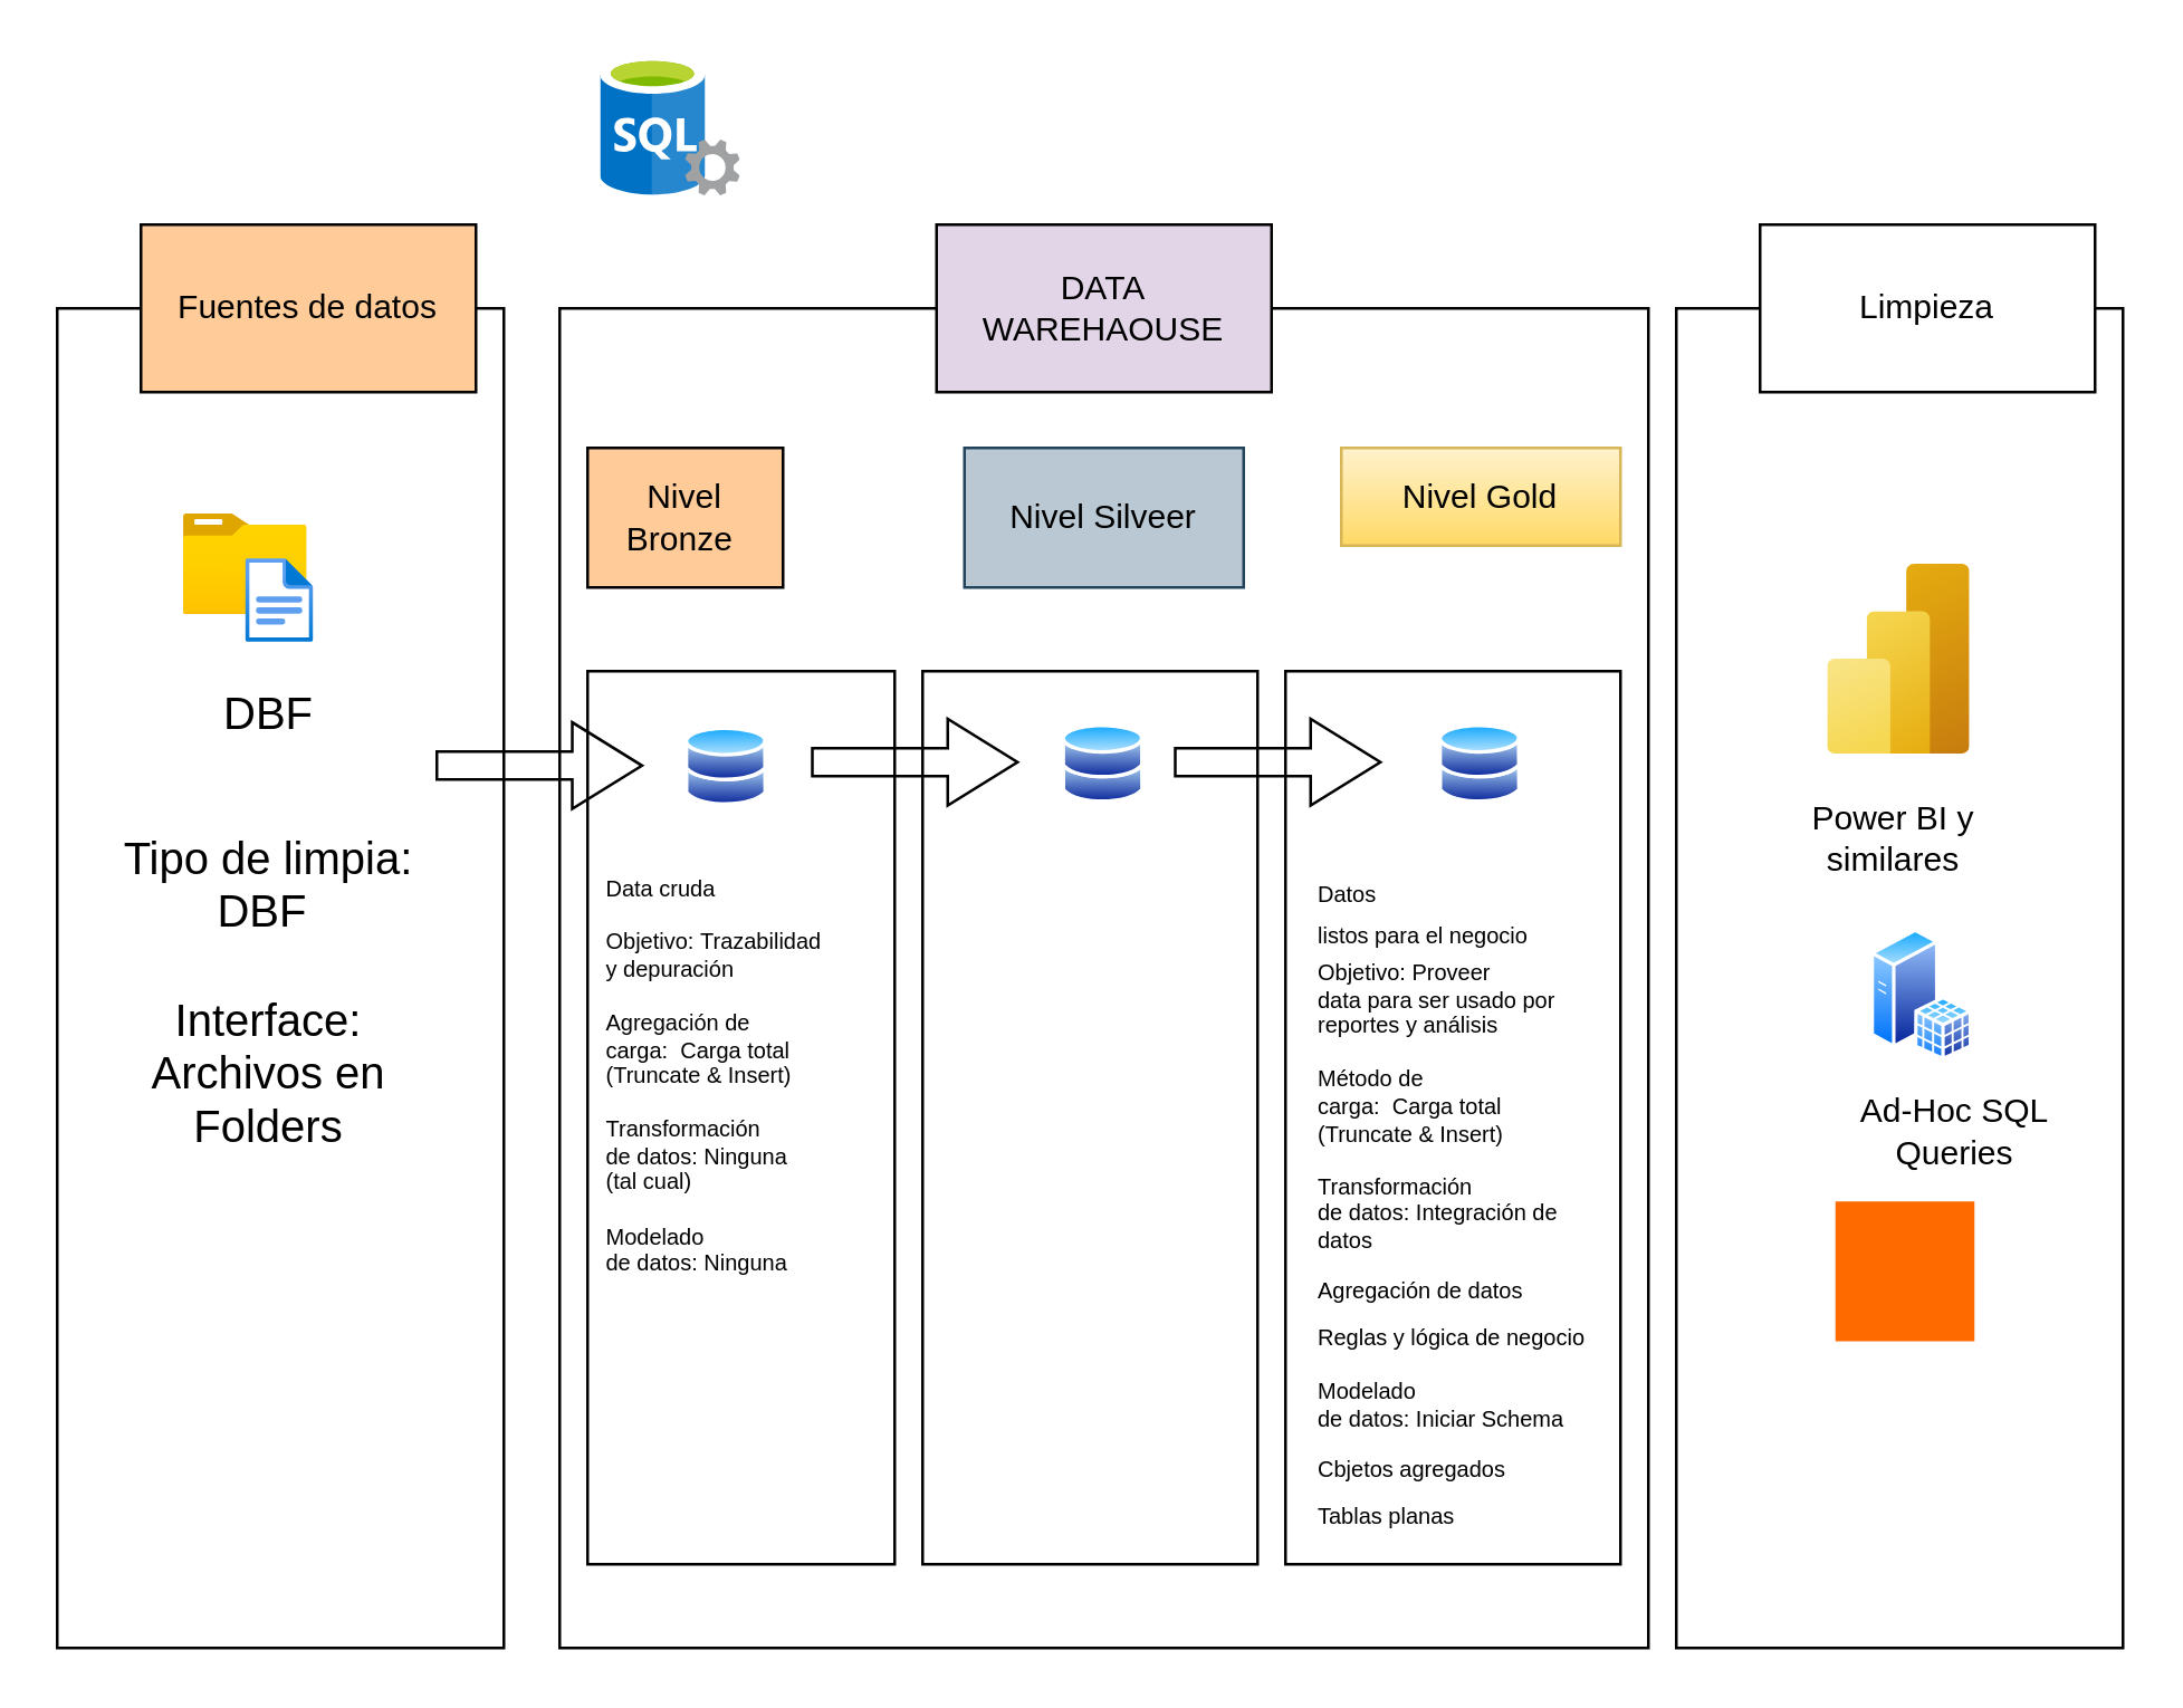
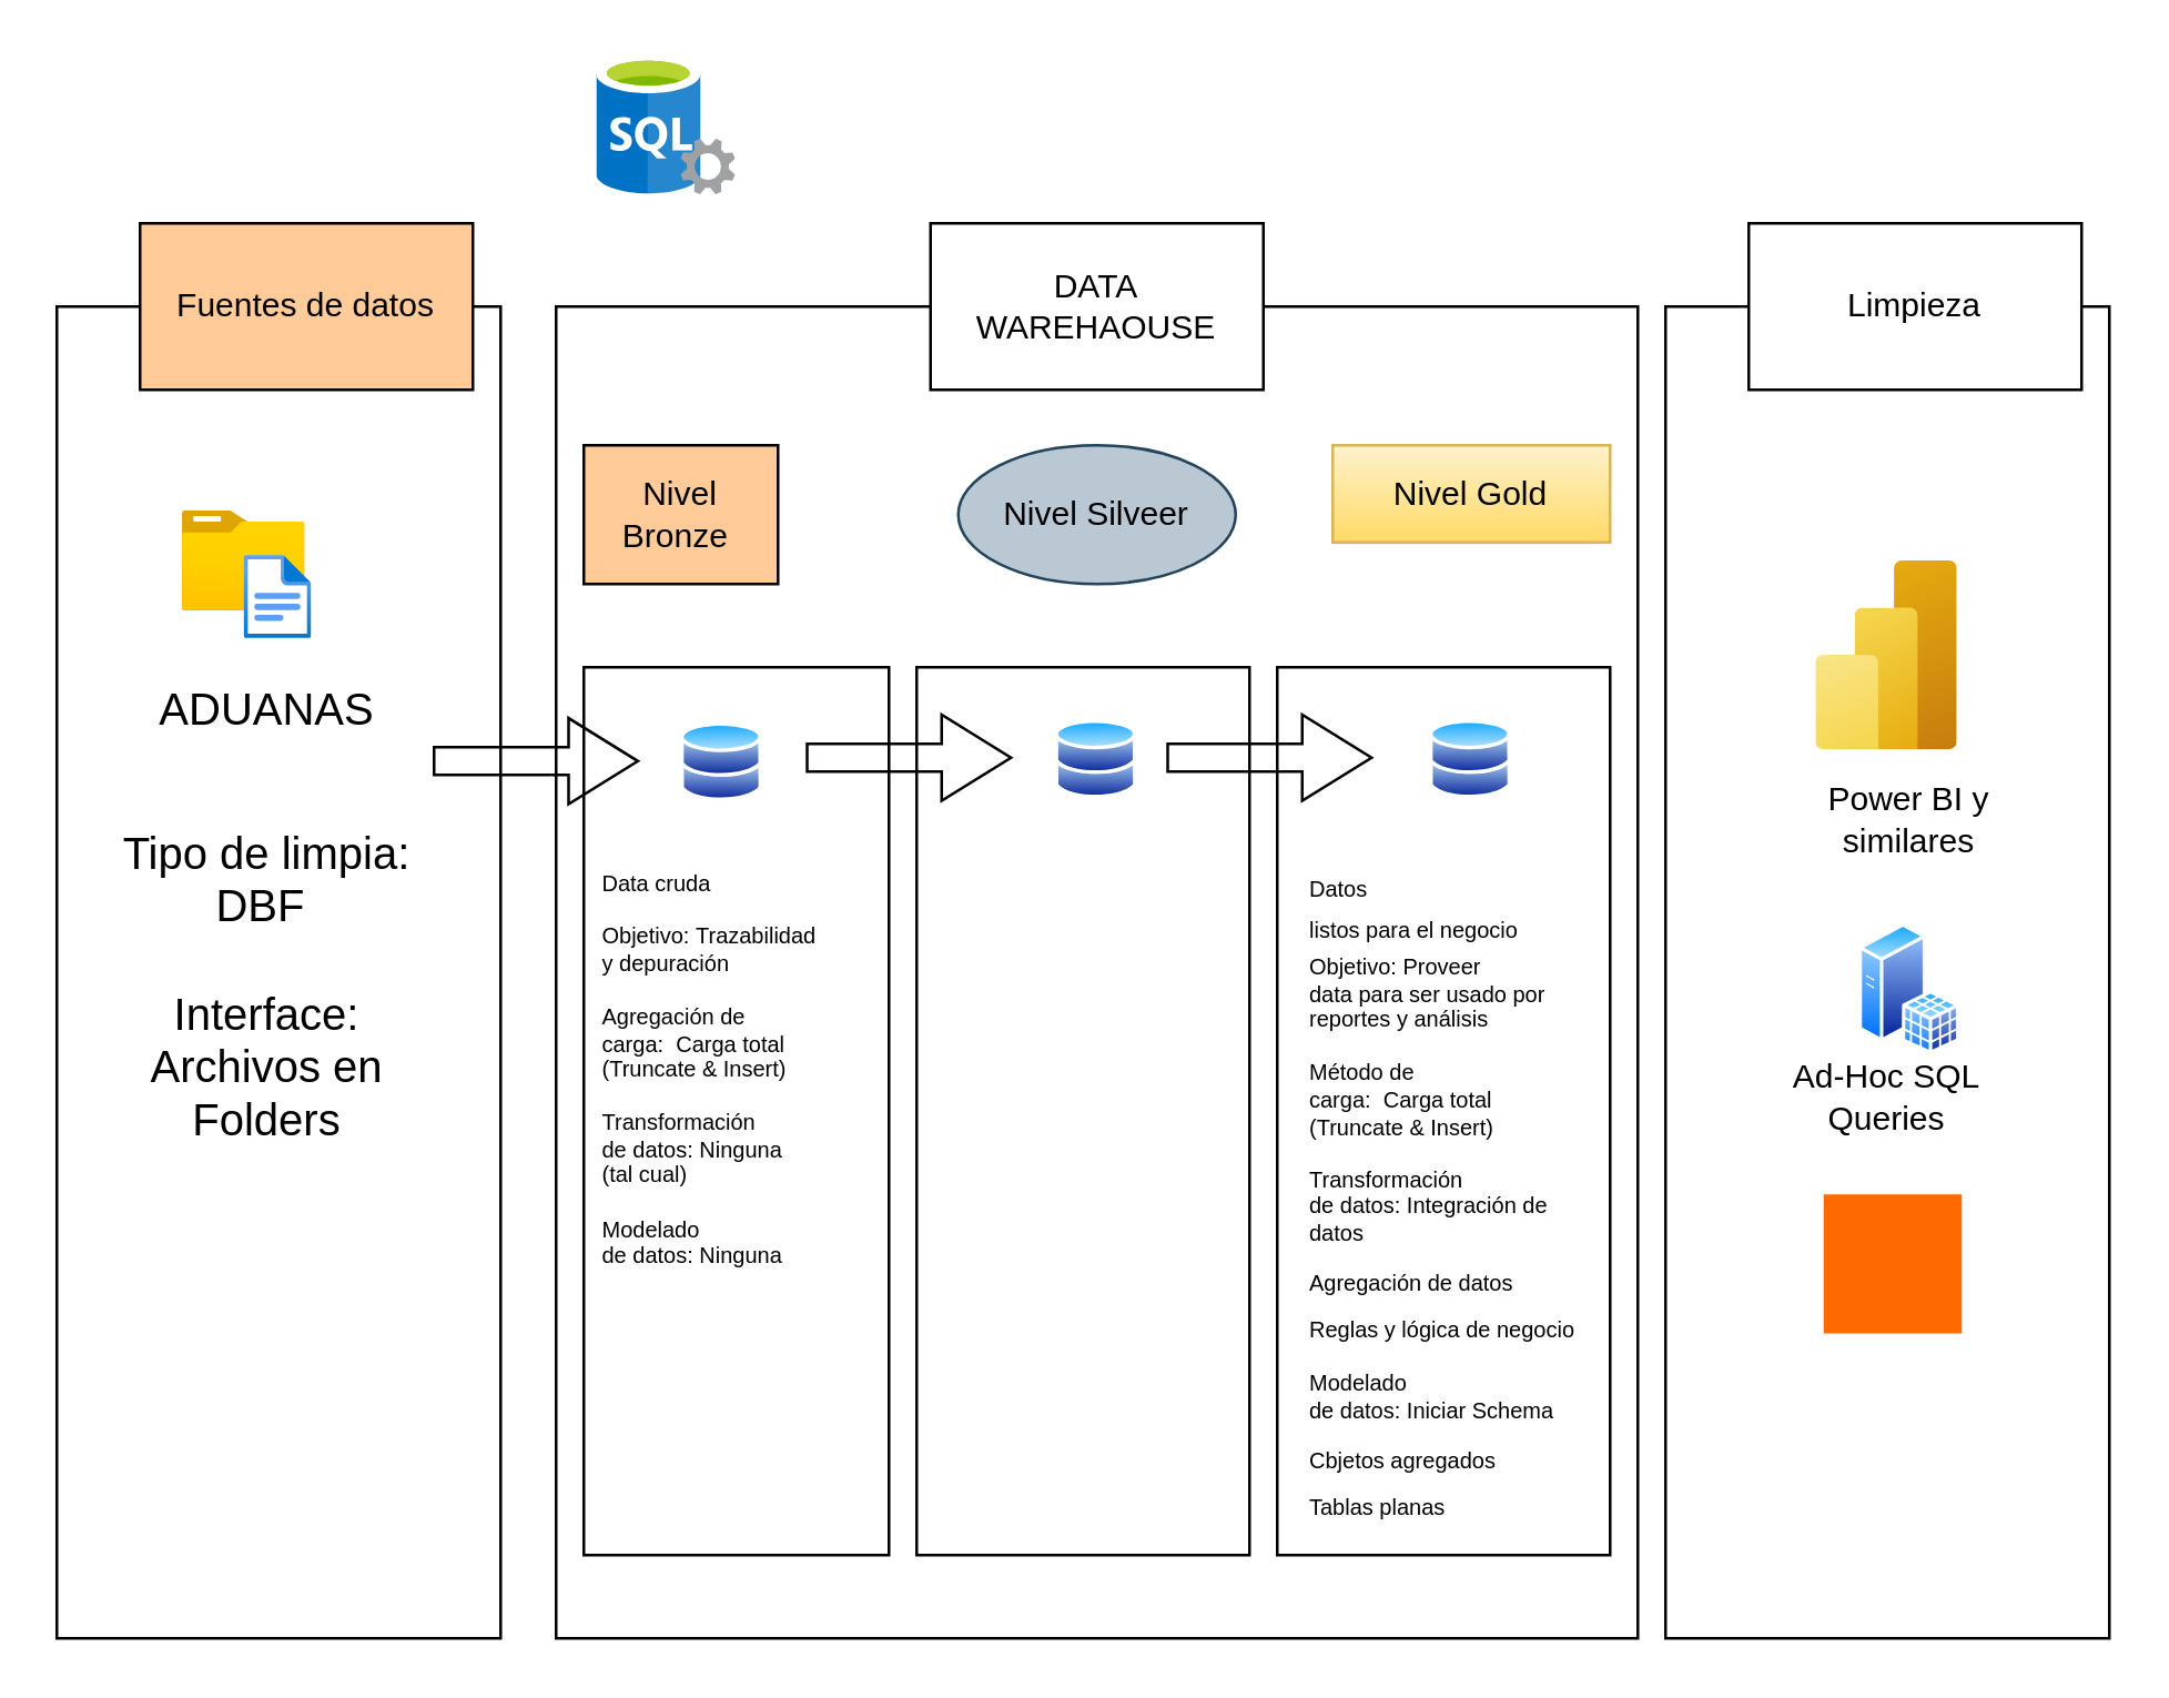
- <mxCell id="5" value="DATA WAREHAOUSE" style="rounded=0;whiteSpace=wrap;html=1;fillColor=#e1d5e7;" vertex="1" parent="1"><mxGeometry x="335" y="80" width="120" height="60" as="geometry" /></mxCell>
+ <mxCell id="5" value="DATA WAREHAOUSE" style="rounded=0;whiteSpace=wrap;html=1;" vertex="1" parent="1"><mxGeometry x="335" y="80" width="120" height="60" as="geometry" /></mxCell>
- <mxCell id="10" value="Nivel Silveer" style="rounded=0;whiteSpace=wrap;html=1;fillColor=#bac8d3;strokeColor=#23445d;" vertex="1" parent="1"><mxGeometry x="345" y="160" width="100" height="50" as="geometry" /></mxCell>
+ <mxCell id="10" value="Nivel Silveer" style="ellipse;whiteSpace=wrap;html=1;fillColor=#bac8d3;strokeColor=#23445d;" vertex="1" parent="1"><mxGeometry x="345" y="160" width="100" height="50" as="geometry" /></mxCell>
- <mxCell id="16" value="DBF" style="text;strokeColor=none;fillColor=none;html=1;align=center;verticalAlign=middle;whiteSpace=wrap;rounded=0;fontSize=16;" vertex="1" parent="1"><mxGeometry x="65.5" y="240" width="60" height="30" as="geometry" /></mxCell>
+ <mxCell id="16" value="ADUANAS" style="text;strokeColor=none;fillColor=none;html=1;align=center;verticalAlign=middle;whiteSpace=wrap;rounded=0;fontSize=16;" vertex="1" parent="1"><mxGeometry x="65.5" y="240" width="60" height="30" as="geometry" /></mxCell>
- <mxCell id="29" value="Power BI y similares" style="text;strokeColor=none;fillColor=none;html=1;align=center;verticalAlign=middle;whiteSpace=wrap;rounded=0;fontSize=12;" vertex="1" parent="1"><mxGeometry x="623.25" y="285" width="110" height="30" as="geometry" /></mxCell>
+ <mxCell id="29" value="Power BI y similares" style="text;strokeColor=none;fillColor=none;html=1;align=center;verticalAlign=middle;whiteSpace=wrap;rounded=0;fontSize=12;" vertex="1" parent="1"><mxGeometry x="633.25" y="280" width="110" height="30" as="geometry" /></mxCell>
- <mxCell id="30" value="Ad-Hoc SQL Queries" style="text;strokeColor=none;fillColor=none;html=1;align=center;verticalAlign=middle;whiteSpace=wrap;rounded=0;fontSize=12;" vertex="1" parent="1"><mxGeometry x="645" y="390" width="110" height="30" as="geometry" /></mxCell>
+ <mxCell id="30" value="Ad-Hoc SQL Queries" style="text;strokeColor=none;fillColor=none;html=1;align=center;verticalAlign=middle;whiteSpace=wrap;rounded=0;fontSize=12;" vertex="1" parent="1"><mxGeometry x="625" y="380" width="110" height="30" as="geometry" /></mxCell>
